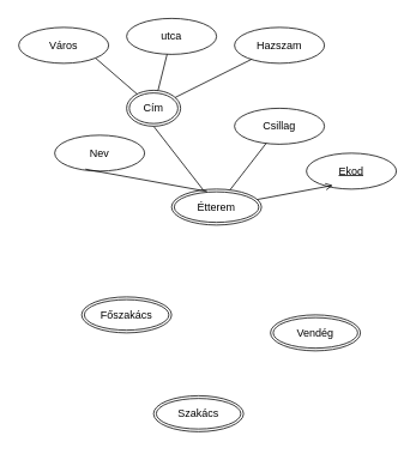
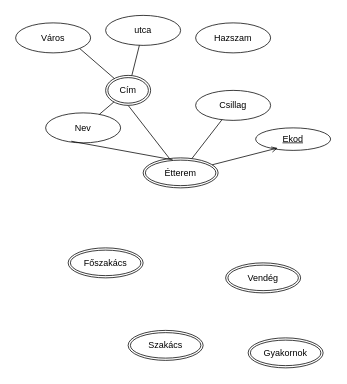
- <mxCell id="20" value="" style="endArrow=none;html=1;rounded=0;" edge="1" parent="1" source="14" target="17"><mxGeometry relative="1" as="geometry"><mxPoint x="160" y="180" as="sourcePoint" /><mxPoint x="320" y="180" as="targetPoint" /></mxGeometry></mxCell>
+ <mxCell id="20" value="" style="endArrow=none;html=1;rounded=0;" edge="1" parent="1" source="14" target="8"><mxGeometry relative="1" as="geometry"><mxPoint x="160" y="180" as="sourcePoint" /><mxPoint x="320" y="180" as="targetPoint" /></mxGeometry></mxCell>
- <mxCell id="9" value="Ekod" style="ellipse;whiteSpace=wrap;html=1;align=center;fontStyle=4;" vertex="1" parent="1"><mxGeometry x="340" y="170" width="100" height="40" as="geometry" /></mxCell>
+ <mxCell id="9" value="Ekod" style="ellipse;whiteSpace=wrap;html=1;align=center;fontStyle=4;" vertex="1" parent="1"><mxGeometry x="340" y="170" width="100" height="30" as="geometry" /></mxCell>
+ <mxCell id="4" value="Gyakornok" style="ellipse;shape=doubleEllipse;margin=3;whiteSpace=wrap;html=1;align=center;" vertex="1" parent="1"><mxGeometry x="330" y="450" width="100" height="40" as="geometry" /></mxCell>
